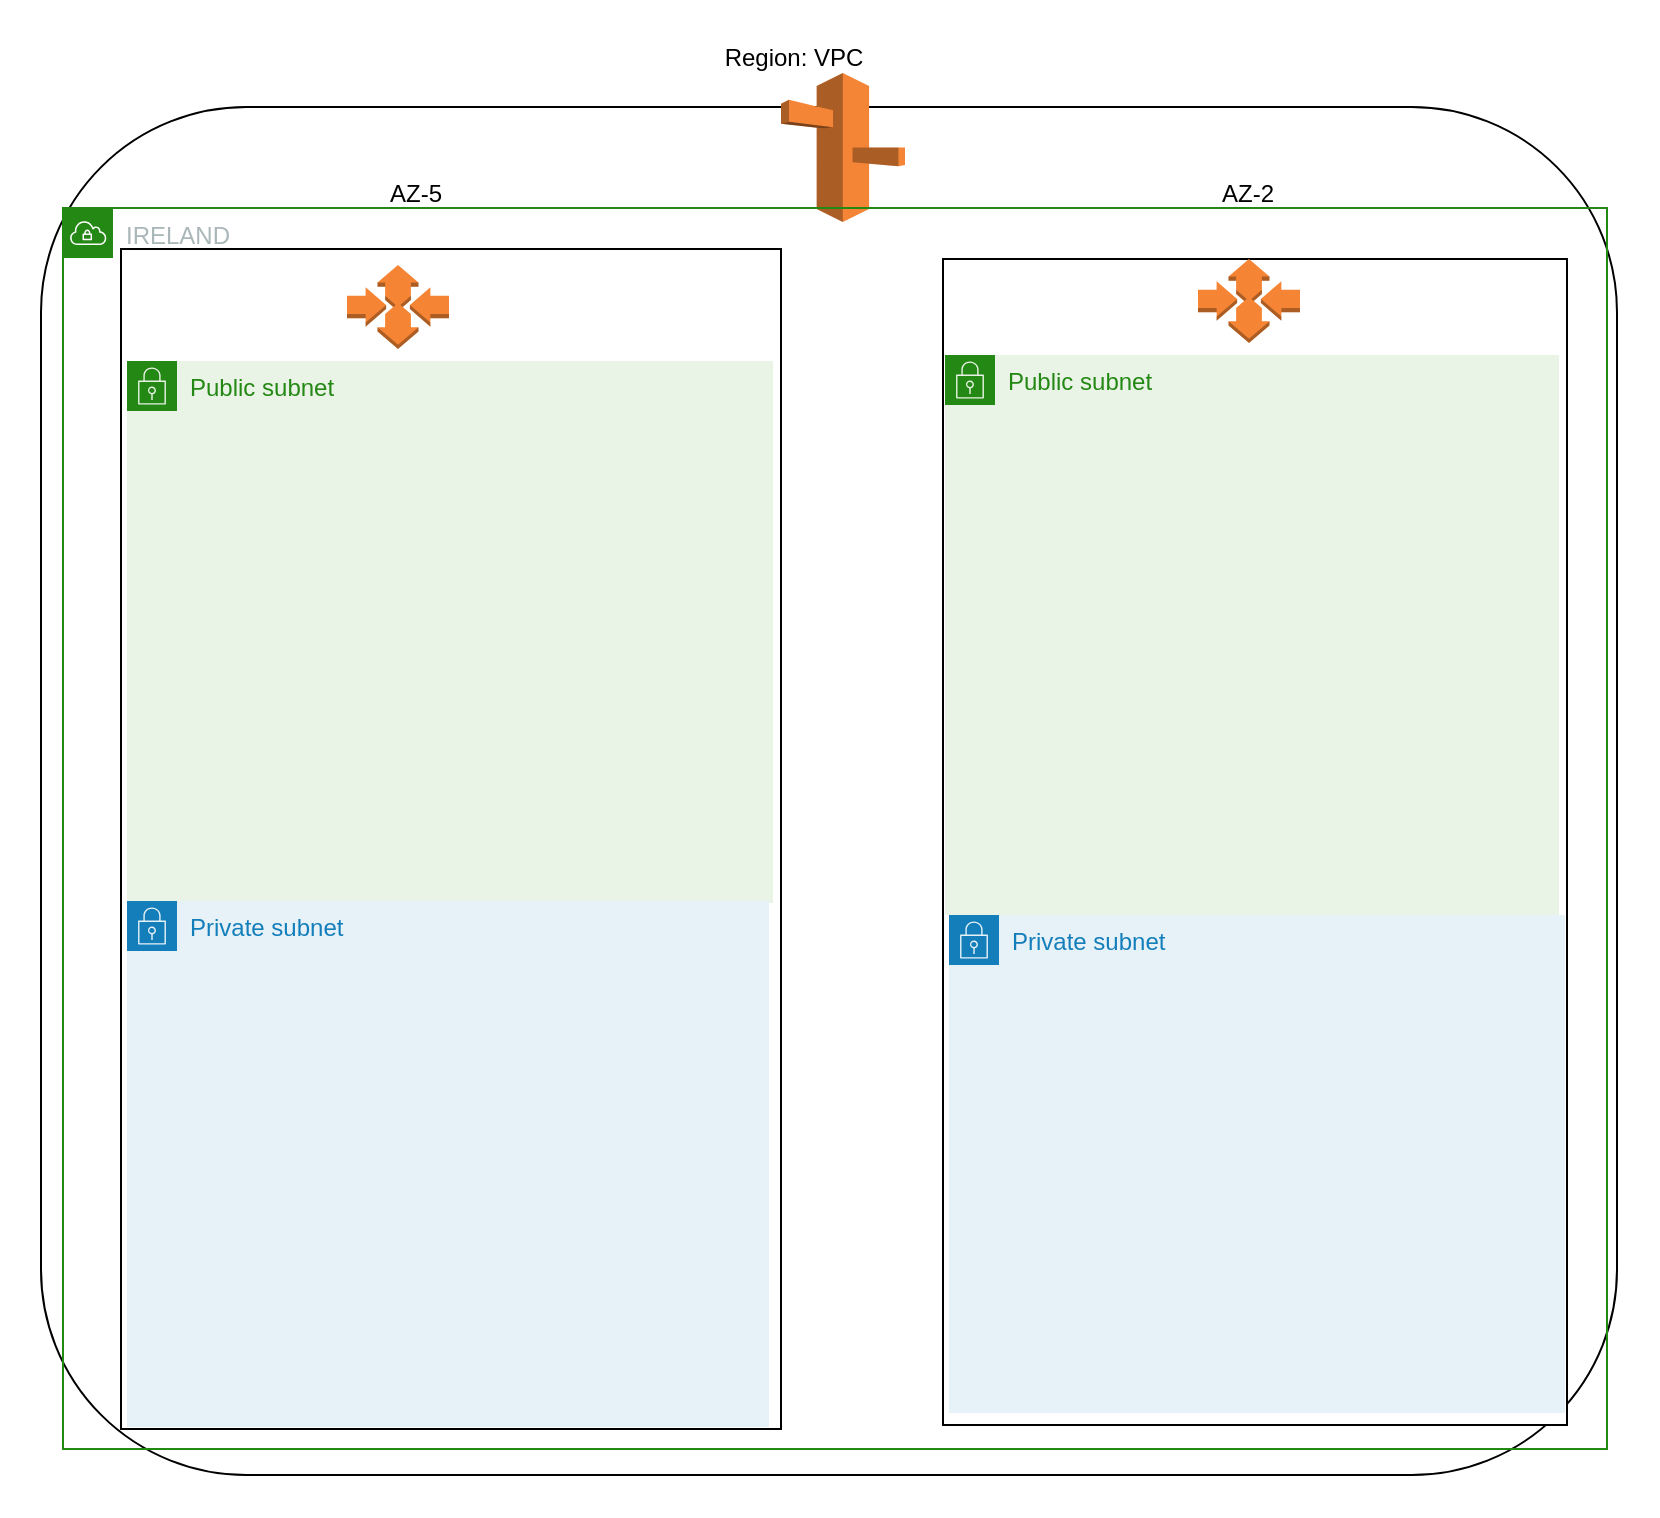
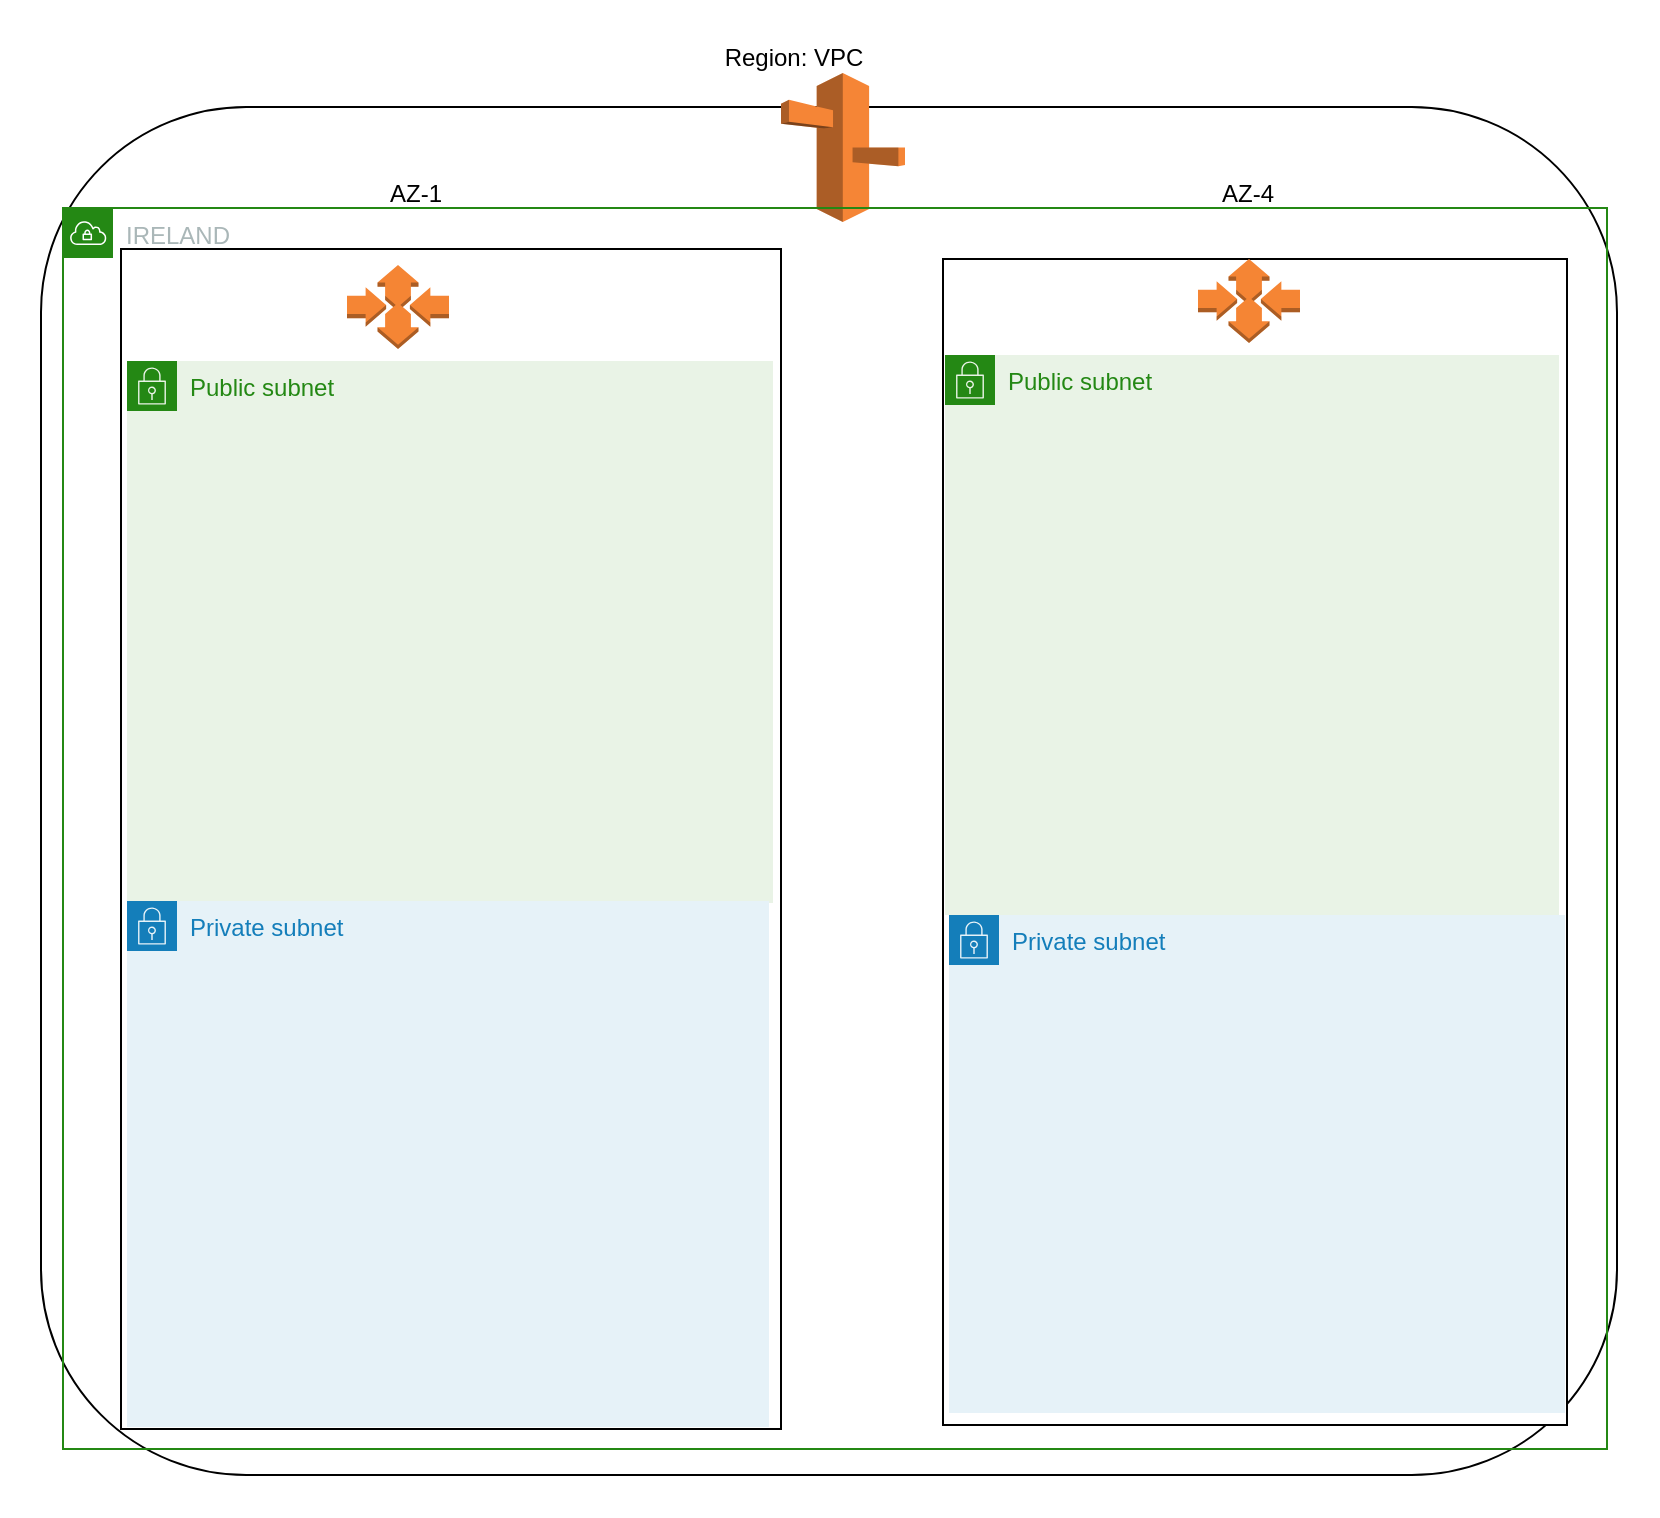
- <mxCell id="7" value="AZ-5" style="text;html=1;strokeColor=none;fillColor=none;align=center;verticalAlign=middle;whiteSpace=wrap;rounded=0;" vertex="1" parent="1"><mxGeometry x="188" y="87" width="40" height="20" as="geometry" /></mxCell>
+ <mxCell id="7" value="AZ-1" style="text;html=1;strokeColor=none;fillColor=none;align=center;verticalAlign=middle;whiteSpace=wrap;rounded=0;" vertex="1" parent="1"><mxGeometry x="188" y="87" width="40" height="20" as="geometry" /></mxCell>
- <mxCell id="8" value="AZ-2" style="text;html=1;strokeColor=none;fillColor=none;align=center;verticalAlign=middle;whiteSpace=wrap;rounded=0;" vertex="1" parent="1"><mxGeometry x="604" y="87" width="40" height="20" as="geometry" /></mxCell>
+ <mxCell id="8" value="AZ-4" style="text;html=1;strokeColor=none;fillColor=none;align=center;verticalAlign=middle;whiteSpace=wrap;rounded=0;" vertex="1" parent="1"><mxGeometry x="604" y="87" width="40" height="20" as="geometry" /></mxCell>
